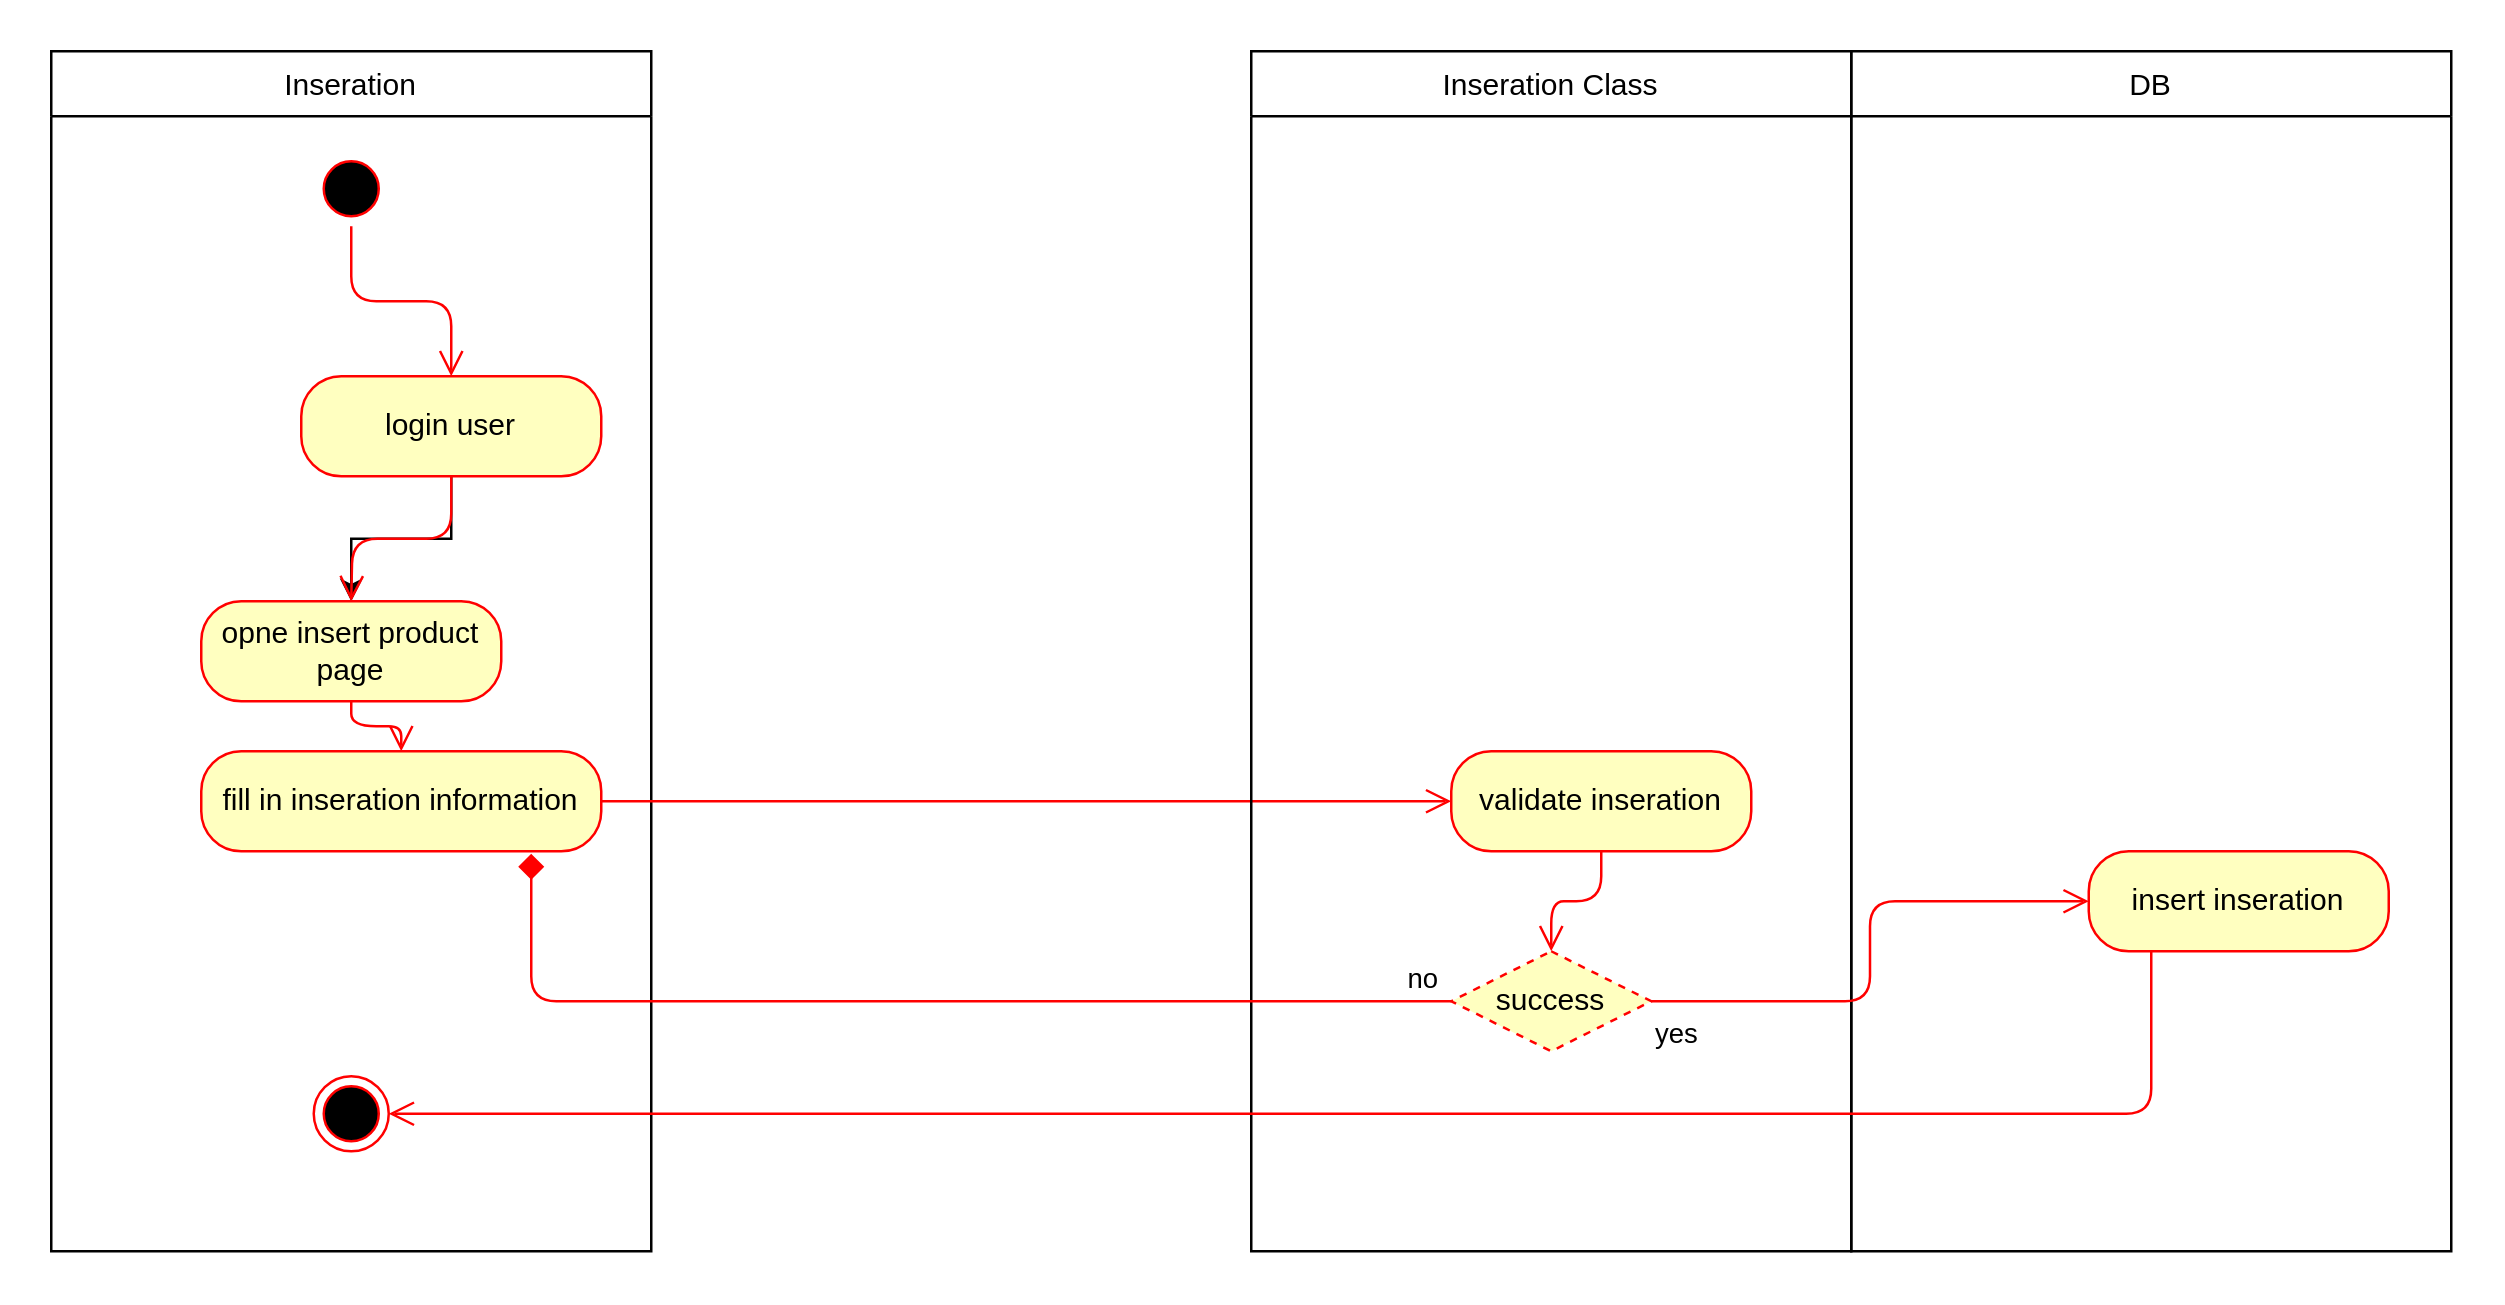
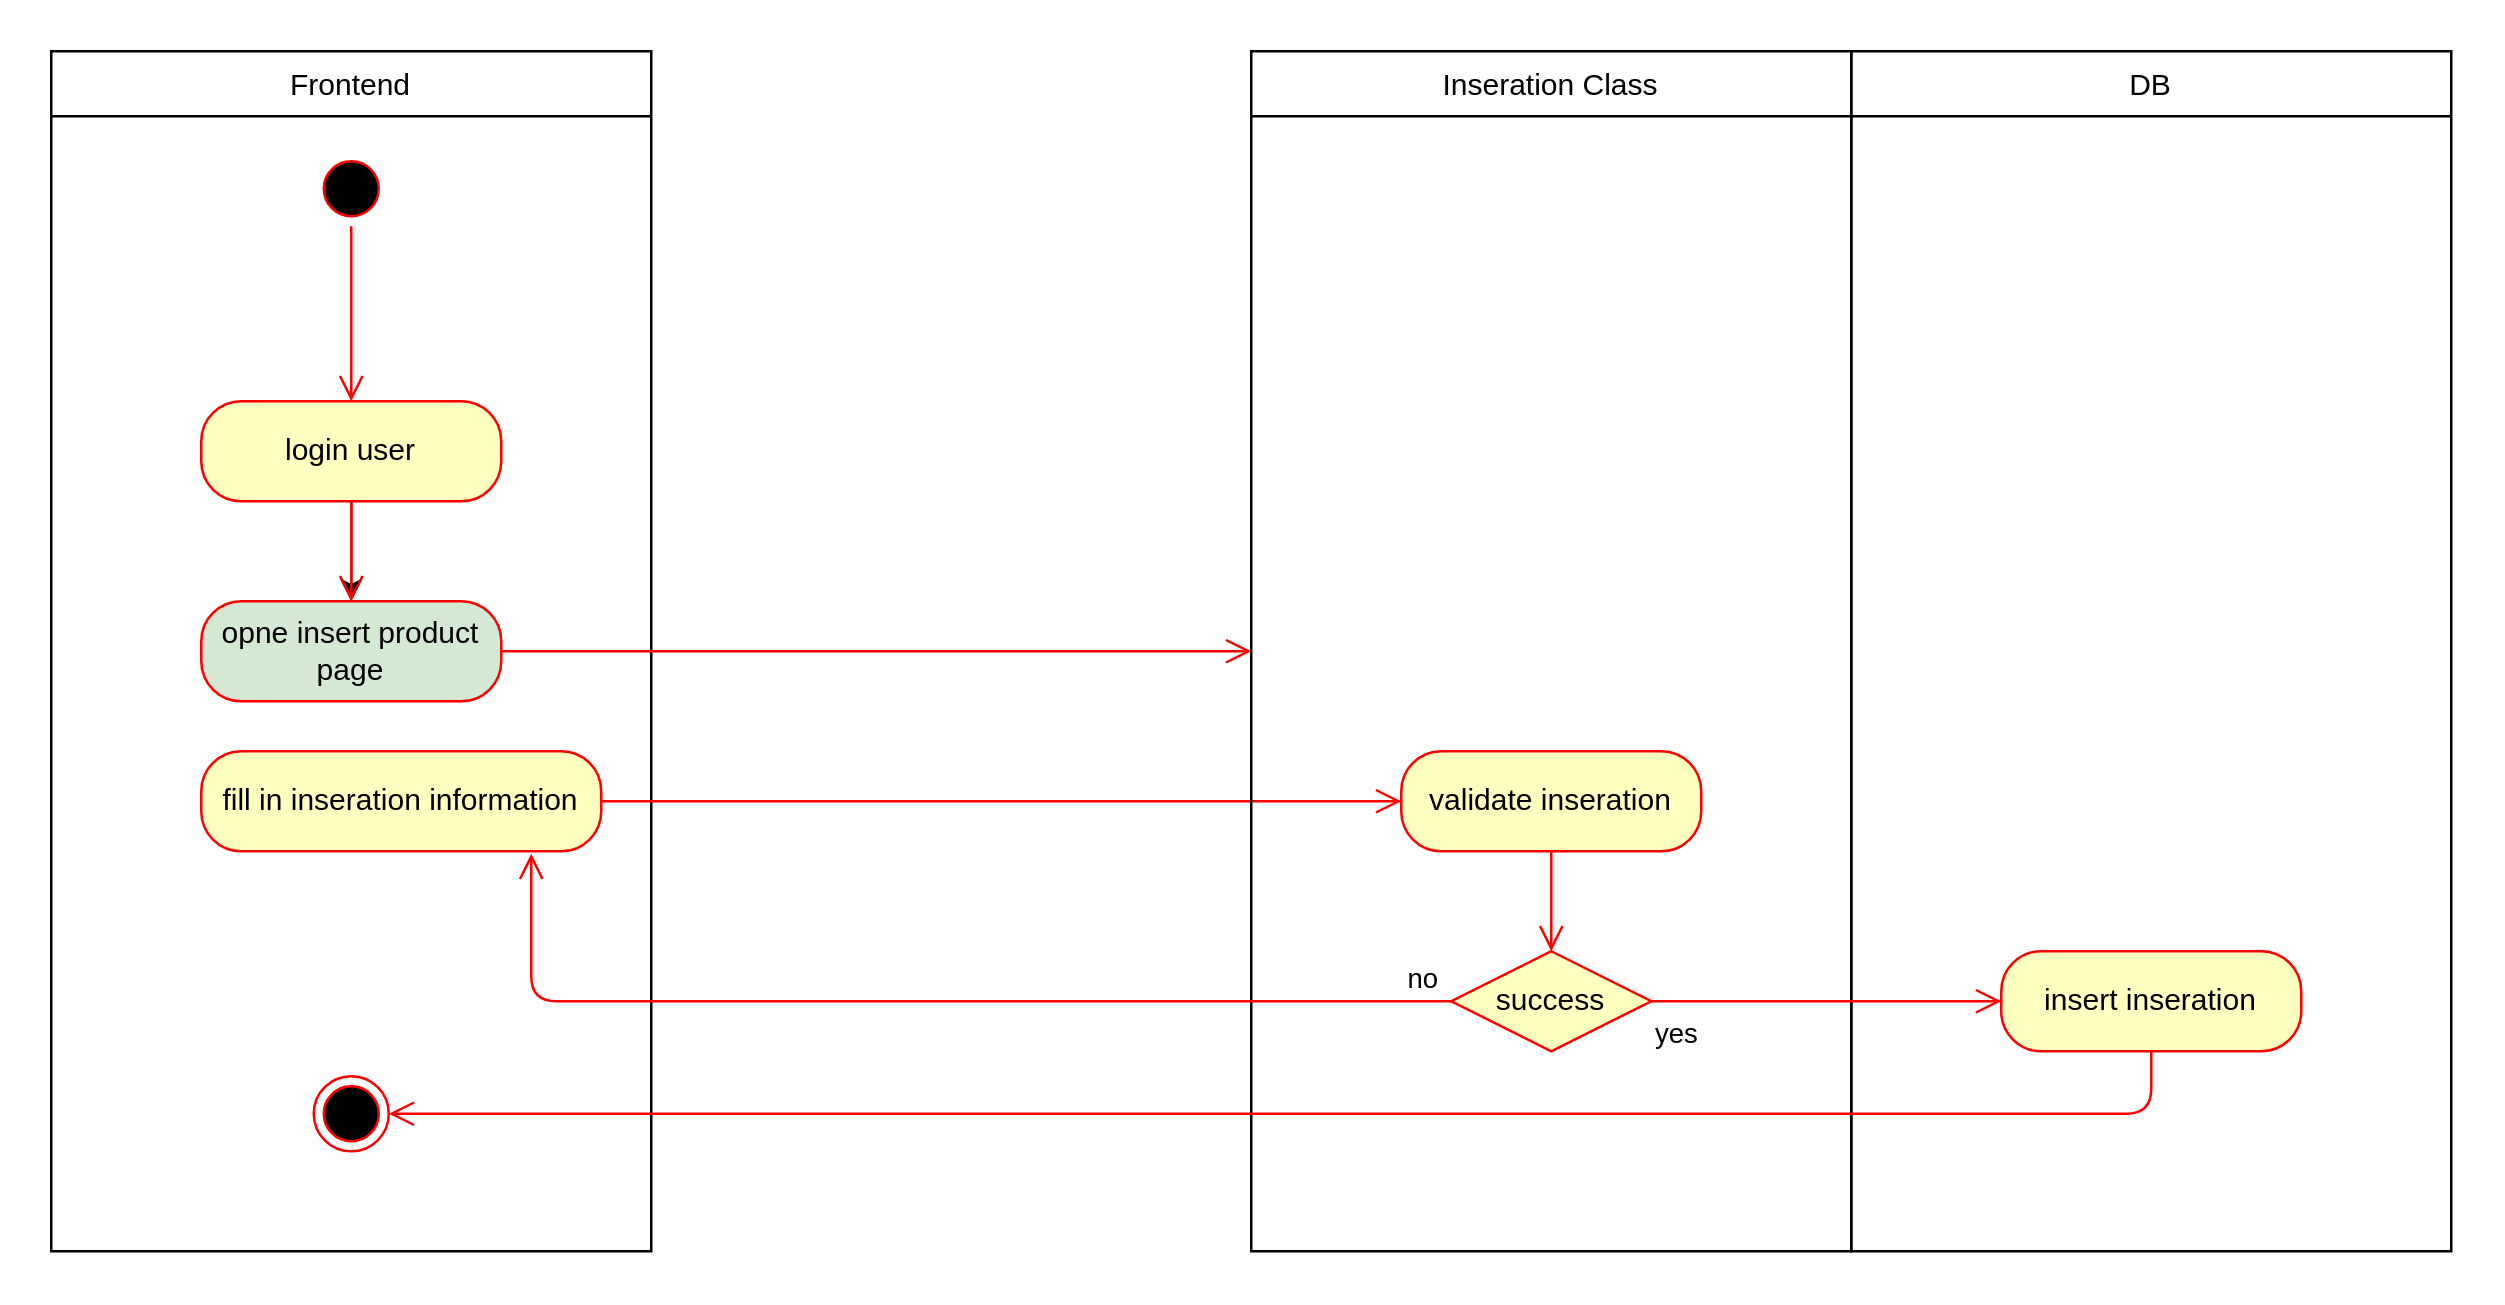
- <mxCell id="2" value="Inseration" style="swimlane;fontStyle=0;childLayout=stackLayout;horizontal=1;startSize=26;fillColor=none;horizontalStack=0;resizeParent=1;resizeParentMax=0;resizeLast=0;collapsible=1;marginBottom=0;" vertex="1" parent="1"><mxGeometry x="20" y="20" width="240" height="480" as="geometry"><mxRectangle x="40" y="40" width="80" height="26" as="alternateBounds" /></mxGeometry></mxCell>
+ <mxCell id="2" value="Frontend" style="swimlane;fontStyle=0;childLayout=stackLayout;horizontal=1;startSize=26;fillColor=none;horizontalStack=0;resizeParent=1;resizeParentMax=0;resizeLast=0;collapsible=1;marginBottom=0;" vertex="1" parent="1"><mxGeometry x="20" y="20" width="240" height="480" as="geometry"><mxRectangle x="40" y="40" width="80" height="26" as="alternateBounds" /></mxGeometry></mxCell>
- <mxCell id="6" value="login user" style="rounded=1;whiteSpace=wrap;html=1;arcSize=40;fontColor=#000000;fillColor=#ffffc0;strokeColor=#ff0000;" vertex="1" parent="1"><mxGeometry x="120" y="150" width="120" height="40" as="geometry" /></mxCell>
+ <mxCell id="6" value="login user" style="rounded=1;whiteSpace=wrap;html=1;arcSize=40;fontColor=#000000;fillColor=#ffffc0;strokeColor=#ff0000;" vertex="1" parent="1"><mxGeometry x="80" y="160" width="120" height="40" as="geometry" /></mxCell>
- <mxCell id="8" value="opne insert product page" style="rounded=1;whiteSpace=wrap;html=1;arcSize=40;fontColor=#000000;fillColor=#ffffc0;strokeColor=#ff0000;" vertex="1" parent="1"><mxGeometry x="80" y="240" width="120" height="40" as="geometry" /></mxCell>
+ <mxCell id="8" value="opne insert product page" style="rounded=1;whiteSpace=wrap;html=1;arcSize=40;fontColor=#000000;fillColor=#d5e8d4;strokeColor=#ff0000;" vertex="1" parent="1"><mxGeometry x="80" y="240" width="120" height="40" as="geometry" /></mxCell>
- <mxCell id="9" value="" style="edgeStyle=orthogonalEdgeStyle;html=1;verticalAlign=bottom;endArrow=open;endSize=8;strokeColor=#ff0000;entryX=0.5;entryY=0;entryDx=0;entryDy=0;" edge="1" parent="1" source="8" target="12"><mxGeometry relative="1" as="geometry"><mxPoint x="280" y="260" as="targetPoint" /></mxGeometry></mxCell>
+ <mxCell id="9" value="" style="edgeStyle=orthogonalEdgeStyle;html=1;verticalAlign=bottom;endArrow=open;endSize=8;strokeColor=#ff0000;" edge="1" parent="1" source="8" target="13"><mxGeometry relative="1" as="geometry"><mxPoint x="280" y="260" as="targetPoint" /></mxGeometry></mxCell>
- <mxCell id="10" value="validate inseration" style="rounded=1;whiteSpace=wrap;html=1;arcSize=40;fontColor=#000000;fillColor=#ffffc0;strokeColor=#ff0000;" vertex="1" parent="1"><mxGeometry x="580" y="300" width="120" height="40" as="geometry" /></mxCell>
+ <mxCell id="10" value="validate inseration" style="rounded=1;whiteSpace=wrap;html=1;arcSize=40;fontColor=#000000;fillColor=#ffffc0;strokeColor=#ff0000;" vertex="1" parent="1"><mxGeometry x="560" y="300" width="120" height="40" as="geometry" /></mxCell>
- <mxCell id="17" value="no" style="edgeStyle=orthogonalEdgeStyle;html=1;align=left;verticalAlign=bottom;endArrow=diamond;endSize=8;strokeColor=#ff0000;exitX=0;exitY=0.5;exitDx=0;exitDy=0;entryX=0.825;entryY=1.025;entryDx=0;entryDy=0;entryPerimeter=0;" edge="1" source="16" parent="1" target="12"><mxGeometry x="-0.913" relative="1" as="geometry"><mxPoint x="210" y="380" as="targetPoint" /><mxPoint as="offset" /></mxGeometry></mxCell>
+ <mxCell id="17" value="no" style="edgeStyle=orthogonalEdgeStyle;html=1;align=left;verticalAlign=bottom;endArrow=open;endSize=8;strokeColor=#ff0000;exitX=0;exitY=0.5;exitDx=0;exitDy=0;entryX=0.825;entryY=1.025;entryDx=0;entryDy=0;entryPerimeter=0;" edge="1" source="16" parent="1" target="12"><mxGeometry x="-0.913" relative="1" as="geometry"><mxPoint x="210" y="380" as="targetPoint" /><mxPoint as="offset" /></mxGeometry></mxCell>
- <mxCell id="20" value="insert inseration" style="rounded=1;whiteSpace=wrap;html=1;arcSize=40;fontColor=#000000;fillColor=#ffffc0;strokeColor=#ff0000;" vertex="1" parent="1"><mxGeometry x="835" y="340" width="120" height="40" as="geometry" /></mxCell>
+ <mxCell id="20" value="insert inseration" style="rounded=1;whiteSpace=wrap;html=1;arcSize=40;fontColor=#000000;fillColor=#ffffc0;strokeColor=#ff0000;" vertex="1" parent="1"><mxGeometry x="800" y="380" width="120" height="40" as="geometry" /></mxCell>
- <mxCell id="16" value="success" style="rhombus;whiteSpace=wrap;html=1;fillColor=#ffffc0;strokeColor=#ff0000;dashed=1;" vertex="1" parent="1"><mxGeometry x="580" y="380" width="80" height="40" as="geometry" /></mxCell>
+ <mxCell id="16" value="success" style="rhombus;whiteSpace=wrap;html=1;fillColor=#ffffc0;strokeColor=#ff0000;" vertex="1" parent="1"><mxGeometry x="580" y="380" width="80" height="40" as="geometry" /></mxCell>
